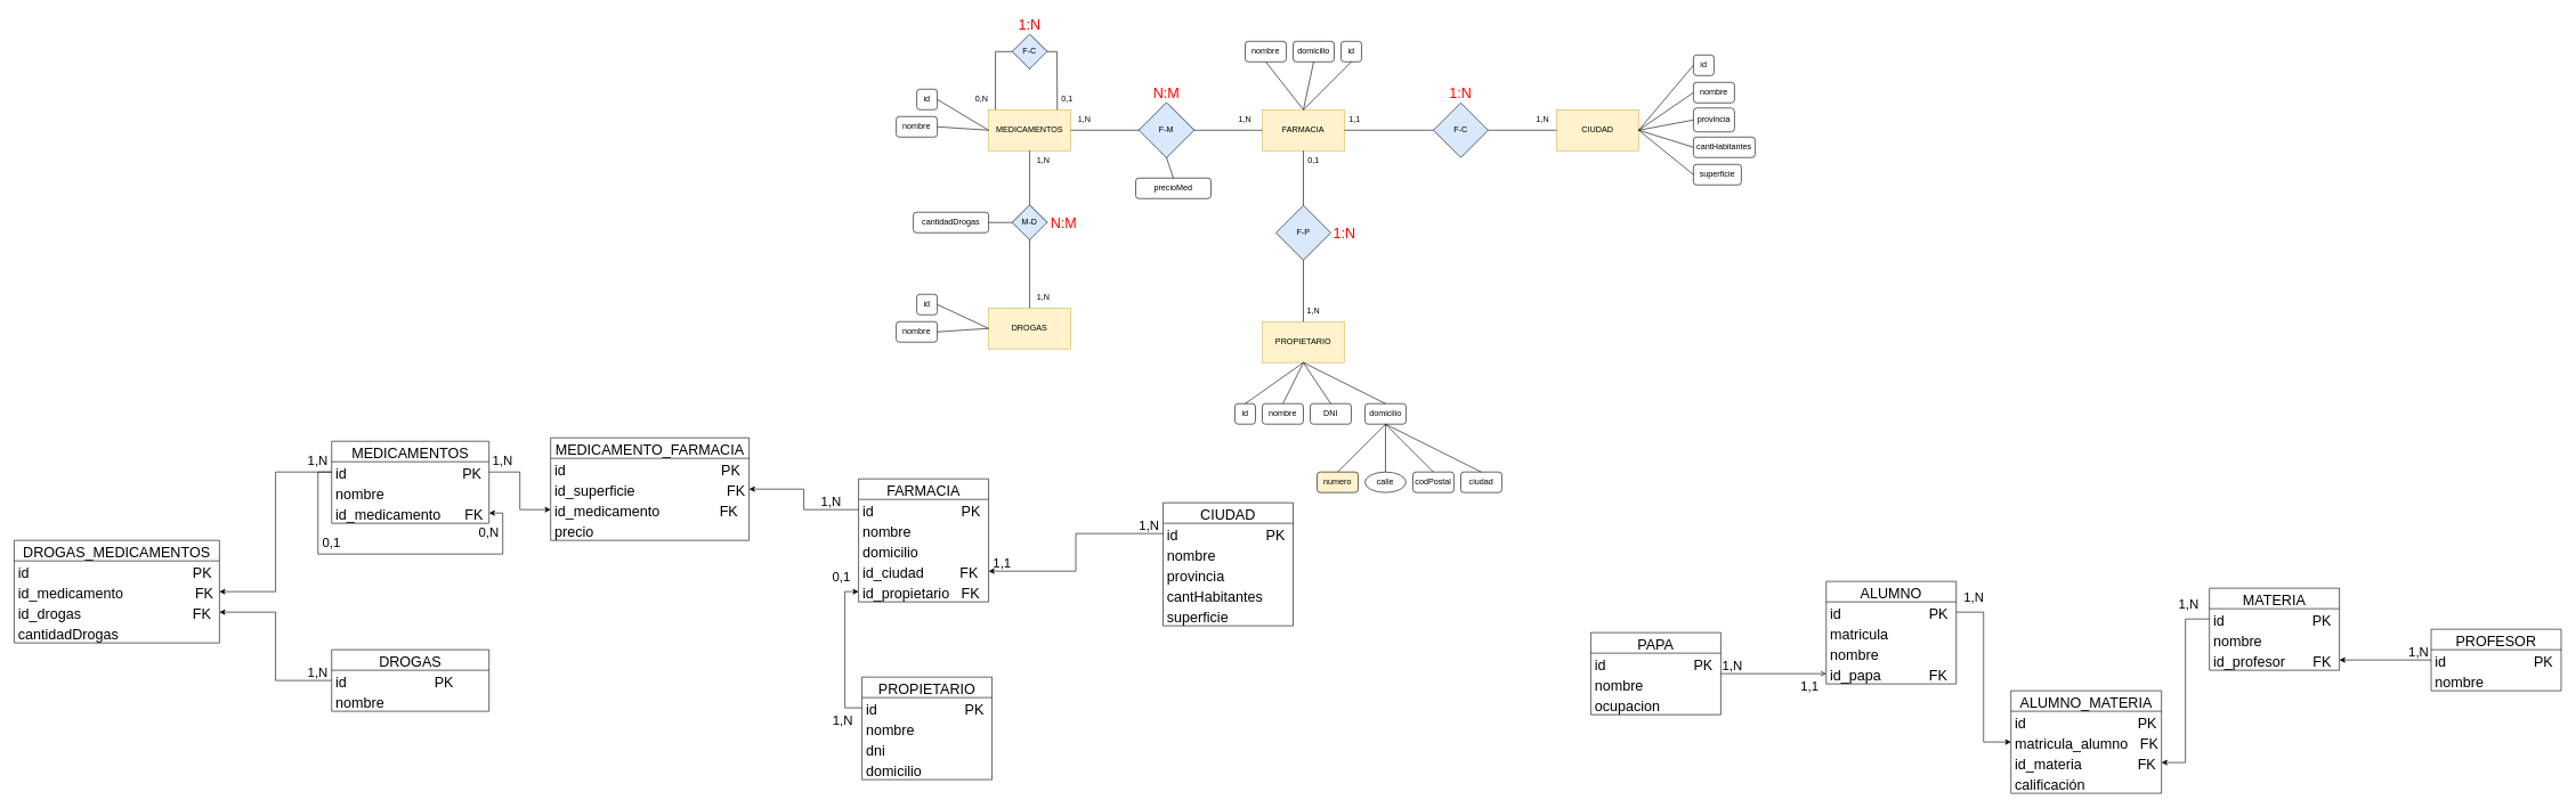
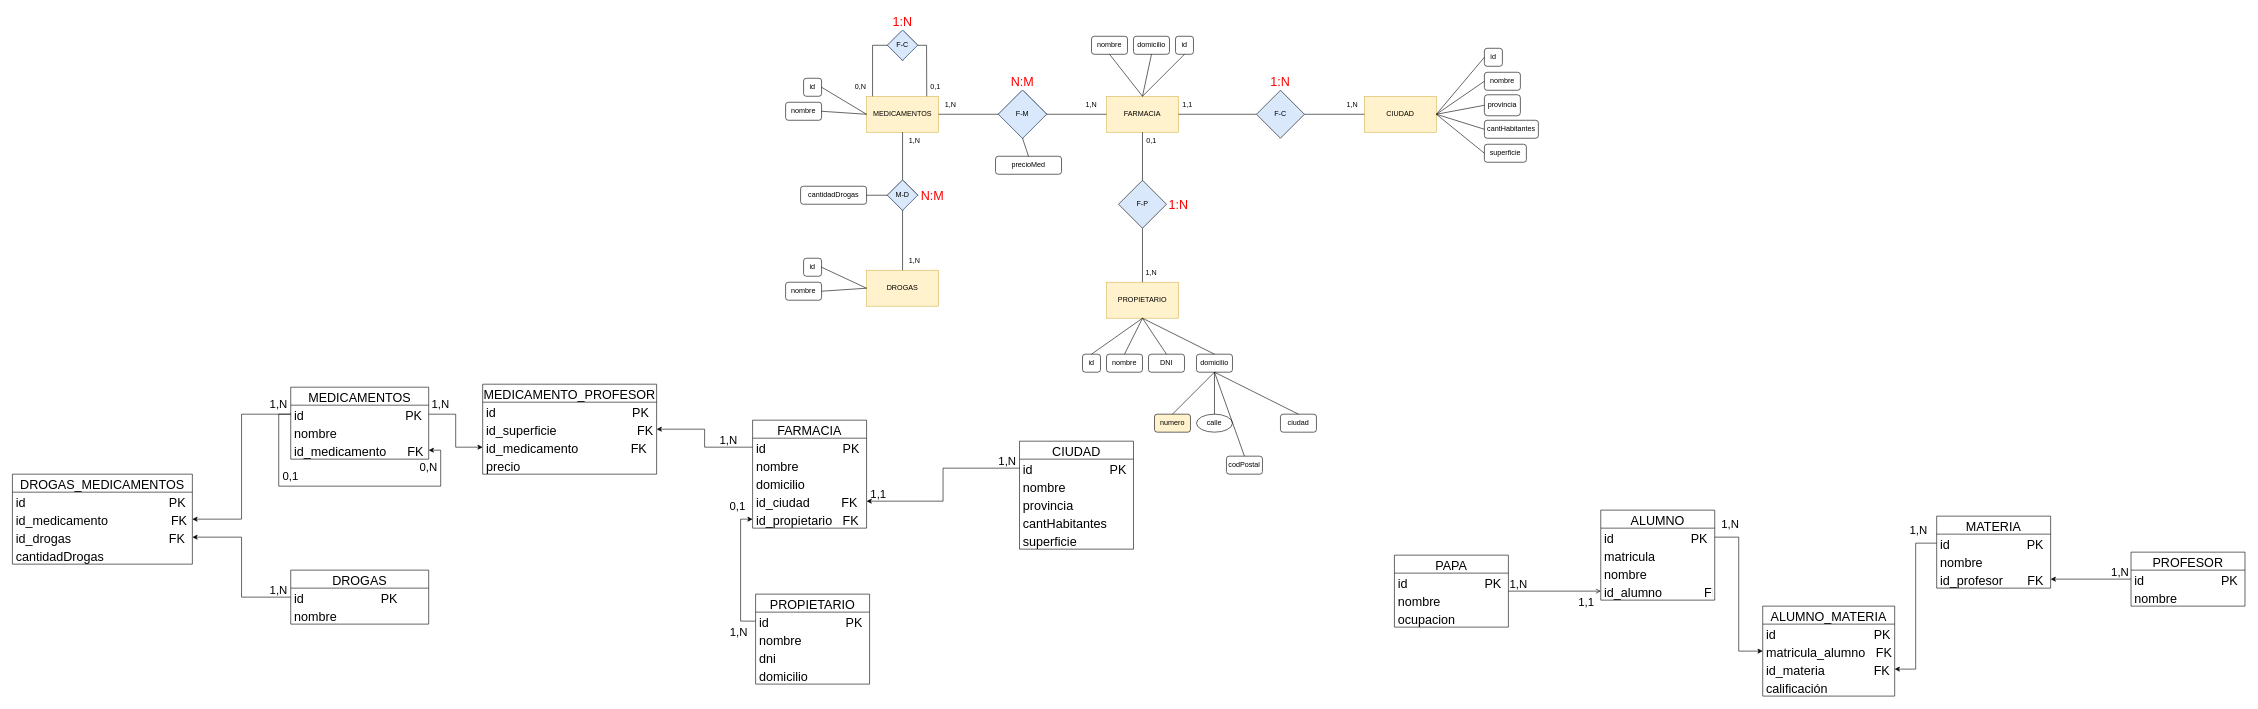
- <mxCell id="118" value="MEDICAMENTO_FARMACIA" style="swimlane;fontStyle=0;childLayout=stackLayout;horizontal=1;startSize=30;horizontalStack=0;resizeParent=1;resizeParentMax=0;resizeLast=0;collapsible=1;marginBottom=0;fontSize=21;fontColor=#000000;strokeColor=default;strokeWidth=1;" vertex="1" parent="1"><mxGeometry x="804" y="640" width="290" height="150" as="geometry" /></mxCell>
+ <mxCell id="118" value="MEDICAMENTO_PROFESOR" style="swimlane;fontStyle=0;childLayout=stackLayout;horizontal=1;startSize=30;horizontalStack=0;resizeParent=1;resizeParentMax=0;resizeLast=0;collapsible=1;marginBottom=0;fontSize=21;fontColor=#000000;strokeColor=default;strokeWidth=1;" vertex="1" parent="1"><mxGeometry x="804" y="640" width="290" height="150" as="geometry" /></mxCell>
- <mxCell id="24" value="codPostal" style="rounded=1;whiteSpace=wrap;html=1;" vertex="1" parent="1"><mxGeometry x="2064" y="690" width="60" height="30" as="geometry" /></mxCell>
+ <mxCell id="24" value="codPostal" style="rounded=1;whiteSpace=wrap;html=1;" vertex="1" parent="1"><mxGeometry x="2044" y="760" width="60" height="30" as="geometry" /></mxCell>
- <mxCell id="151" value="id_papa            FK" style="text;strokeColor=none;fillColor=none;align=left;verticalAlign=middle;spacingLeft=4;spacingRight=4;overflow=hidden;points=[[0,0.5],[1,0.5]];portConstraint=eastwest;rotatable=0;fontSize=21;fontColor=#000000;" vertex="1" parent="147"><mxGeometry y="120" width="190" height="30" as="geometry" /></mxCell>
+ <mxCell id="151" value="id_alumno            FK" style="text;strokeColor=none;fillColor=none;align=left;verticalAlign=middle;spacingLeft=4;spacingRight=4;overflow=hidden;points=[[0,0.5],[1,0.5]];portConstraint=eastwest;rotatable=0;fontSize=21;fontColor=#000000;" vertex="1" parent="147"><mxGeometry y="120" width="190" height="30" as="geometry" /></mxCell>
